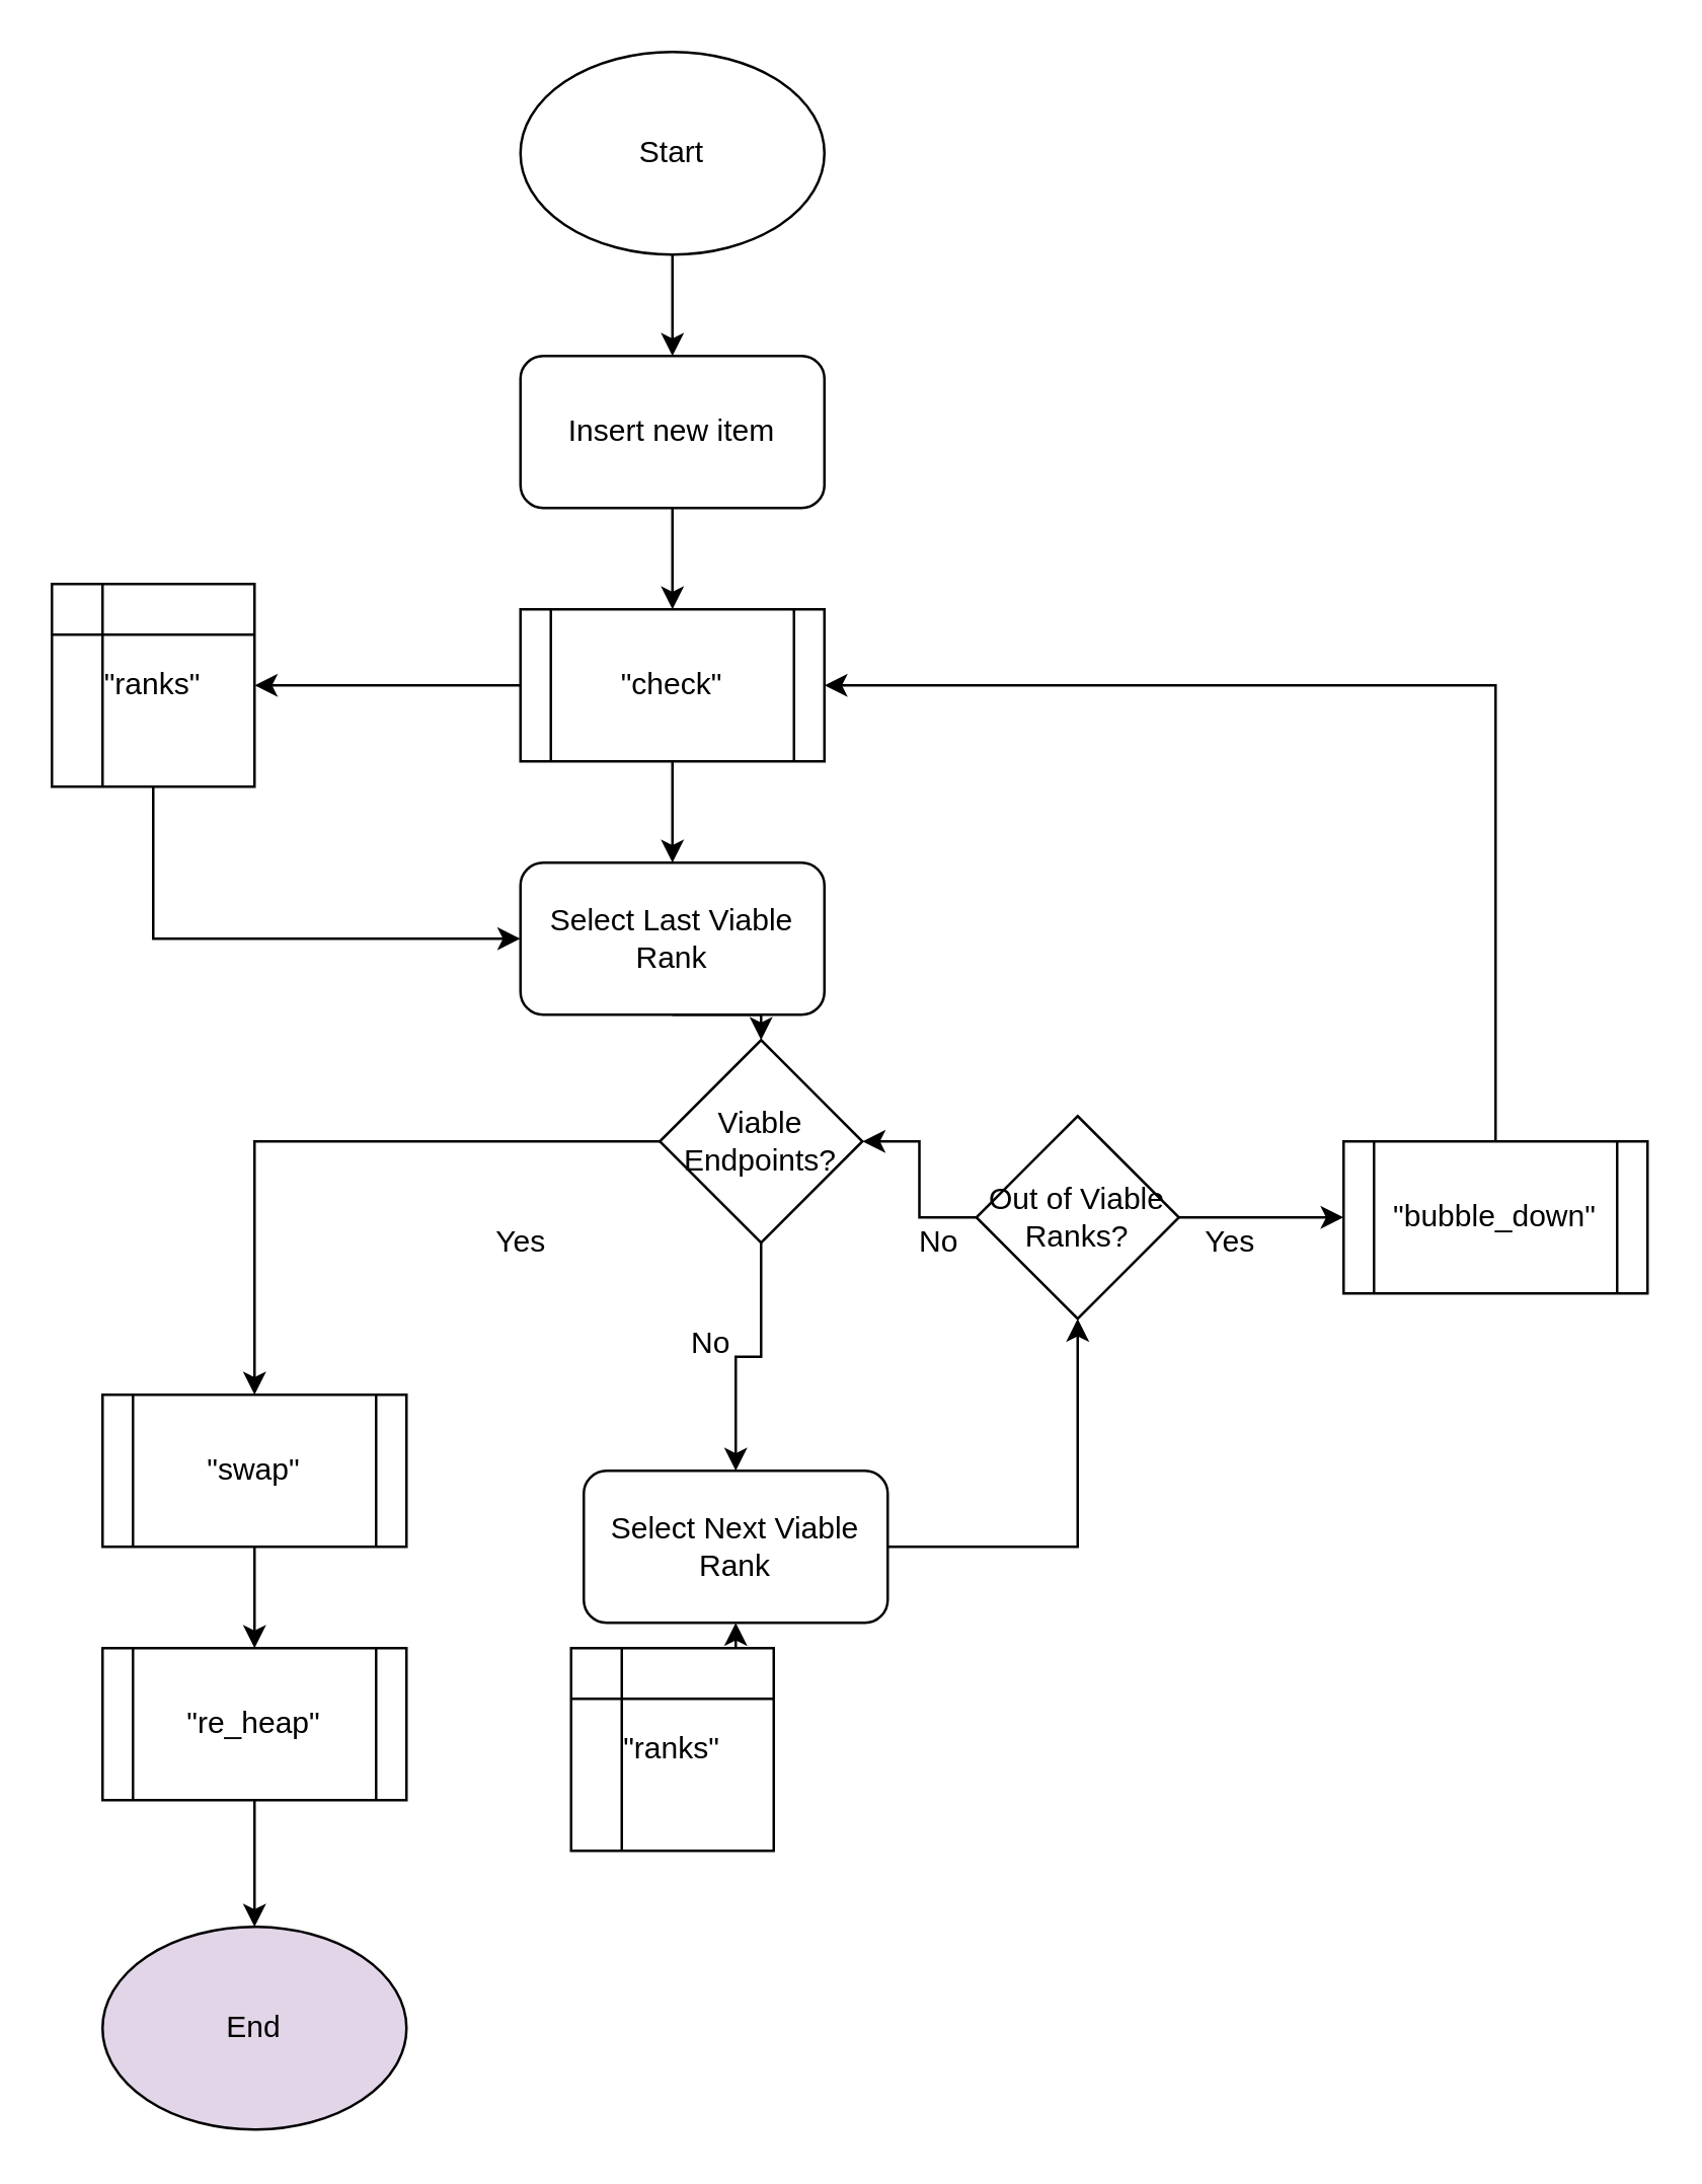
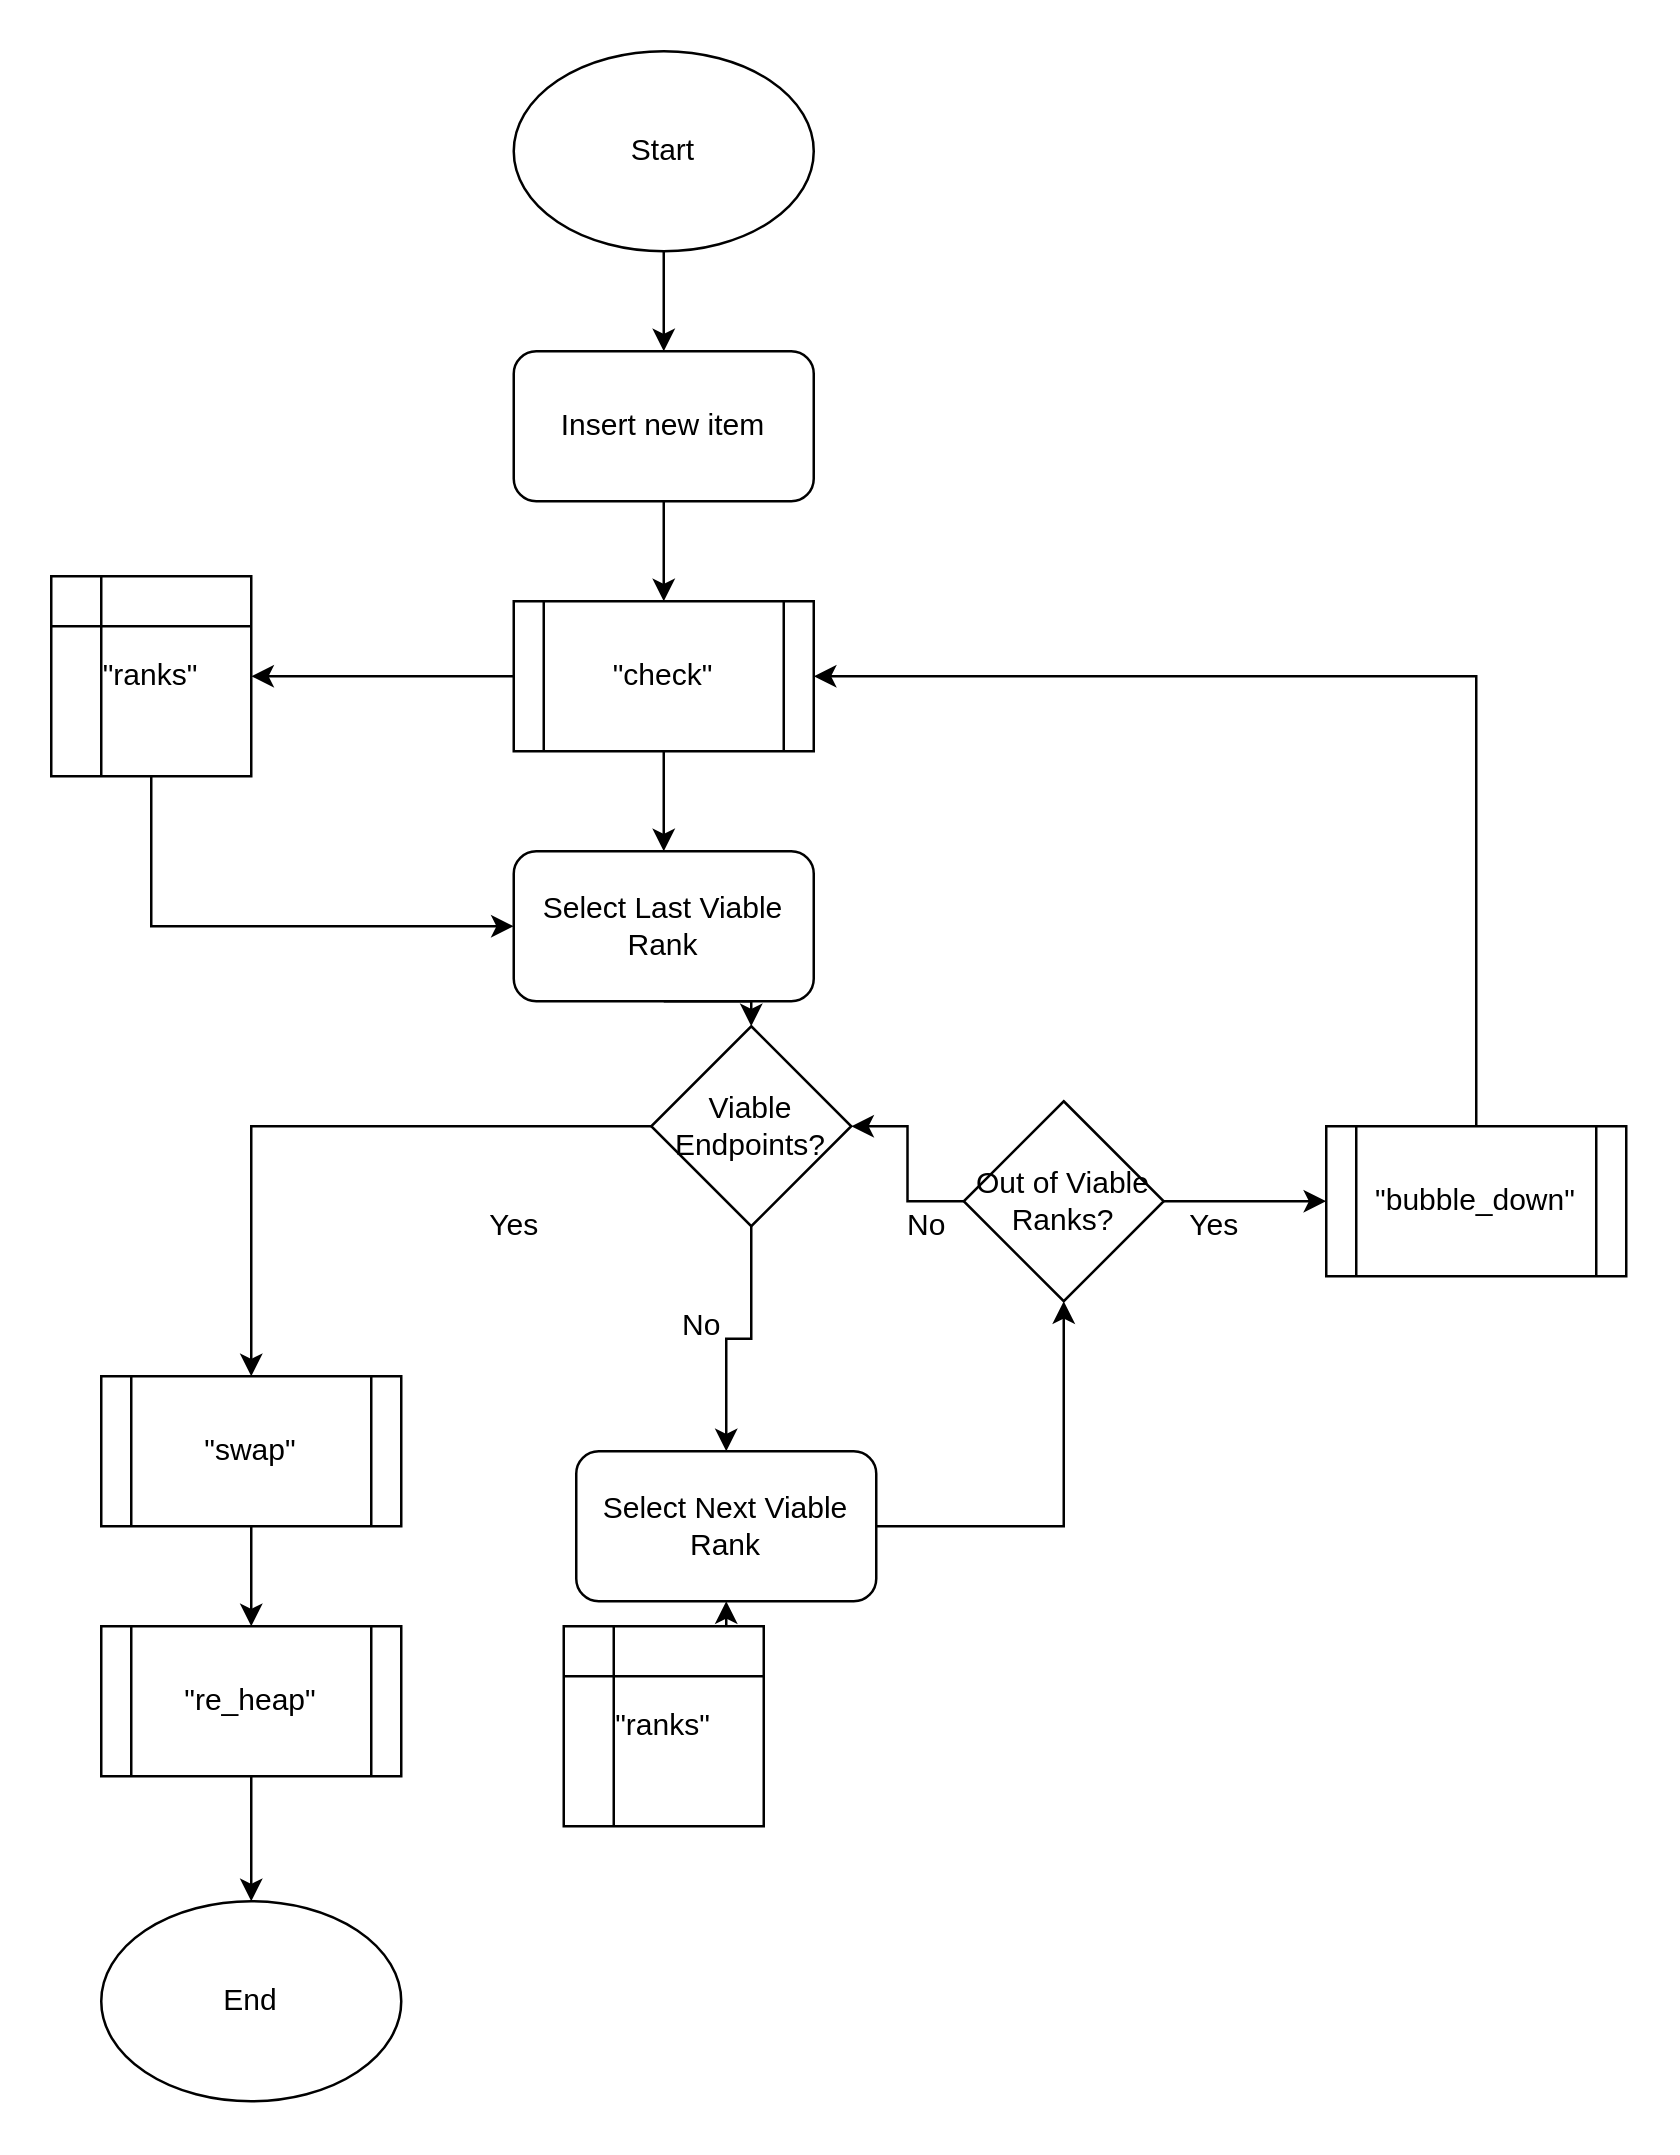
- <mxCell id="33" value="End" style="ellipse;whiteSpace=wrap;html=1;fillColor=#e1d5e7;" vertex="1" parent="1"><mxGeometry x="40" y="760" width="120" height="80" as="geometry" /></mxCell>
+ <mxCell id="33" value="End" style="ellipse;whiteSpace=wrap;html=1;" vertex="1" parent="1"><mxGeometry x="40" y="760" width="120" height="80" as="geometry" /></mxCell>
